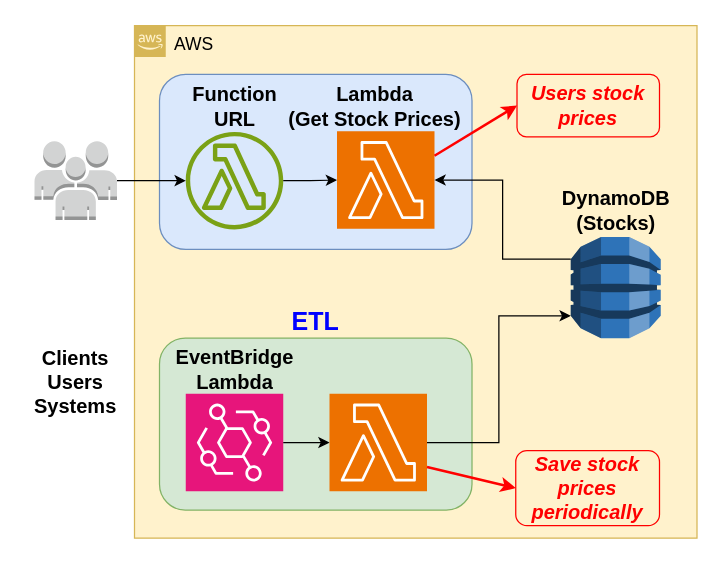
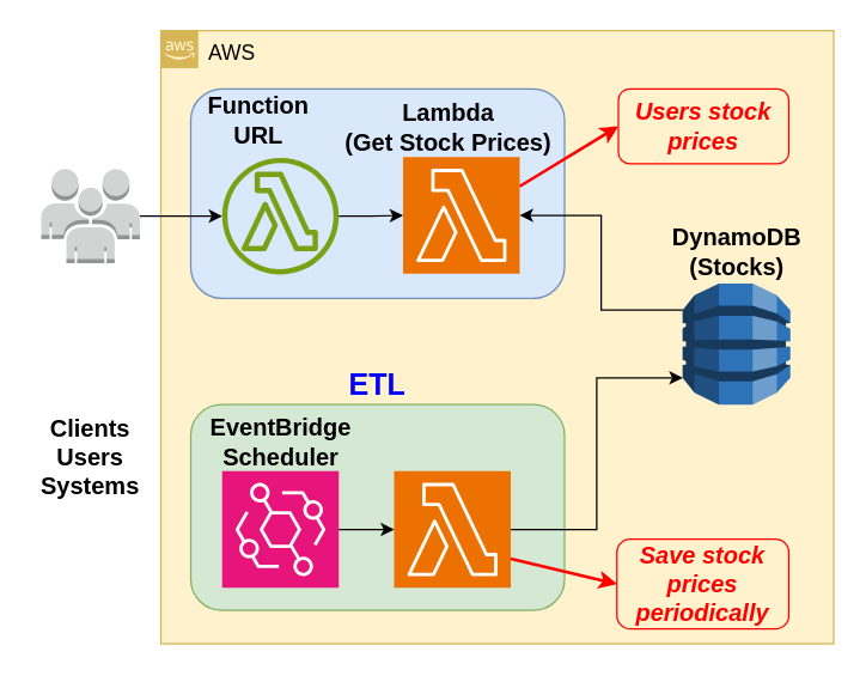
- <mxCell id="16" value="Function&lt;div&gt;URL&lt;/div&gt;" style="text;html=1;strokeColor=none;fillColor=none;align=center;verticalAlign=middle;whiteSpace=wrap;rounded=0;fontSize=16;fontStyle=1" vertex="1" parent="2"><mxGeometry x="48.75" y="47.07" width="62.5" height="35" as="geometry" /></mxCell>
+ <mxCell id="16" value="Function&lt;div&gt;URL&lt;/div&gt;" style="text;html=1;strokeColor=none;fillColor=none;align=center;verticalAlign=middle;whiteSpace=wrap;rounded=0;fontSize=16;fontStyle=1" vertex="1" parent="2"><mxGeometry x="33.75" y="42.07" width="62.5" height="35" as="geometry" /></mxCell>
- <mxCell id="13" value="EventBridge Lambda" style="text;html=1;strokeColor=none;fillColor=none;align=center;verticalAlign=middle;whiteSpace=wrap;rounded=0;fontSize=16;fontStyle=1" vertex="1" parent="2"><mxGeometry x="23.5" y="255.57" width="113" height="39" as="geometry" /></mxCell>
+ <mxCell id="13" value="EventBridge Scheduler" style="text;html=1;strokeColor=none;fillColor=none;align=center;verticalAlign=middle;whiteSpace=wrap;rounded=0;fontSize=16;fontStyle=1" vertex="1" parent="2"><mxGeometry x="23.5" y="255.57" width="113" height="39" as="geometry" /></mxCell>
